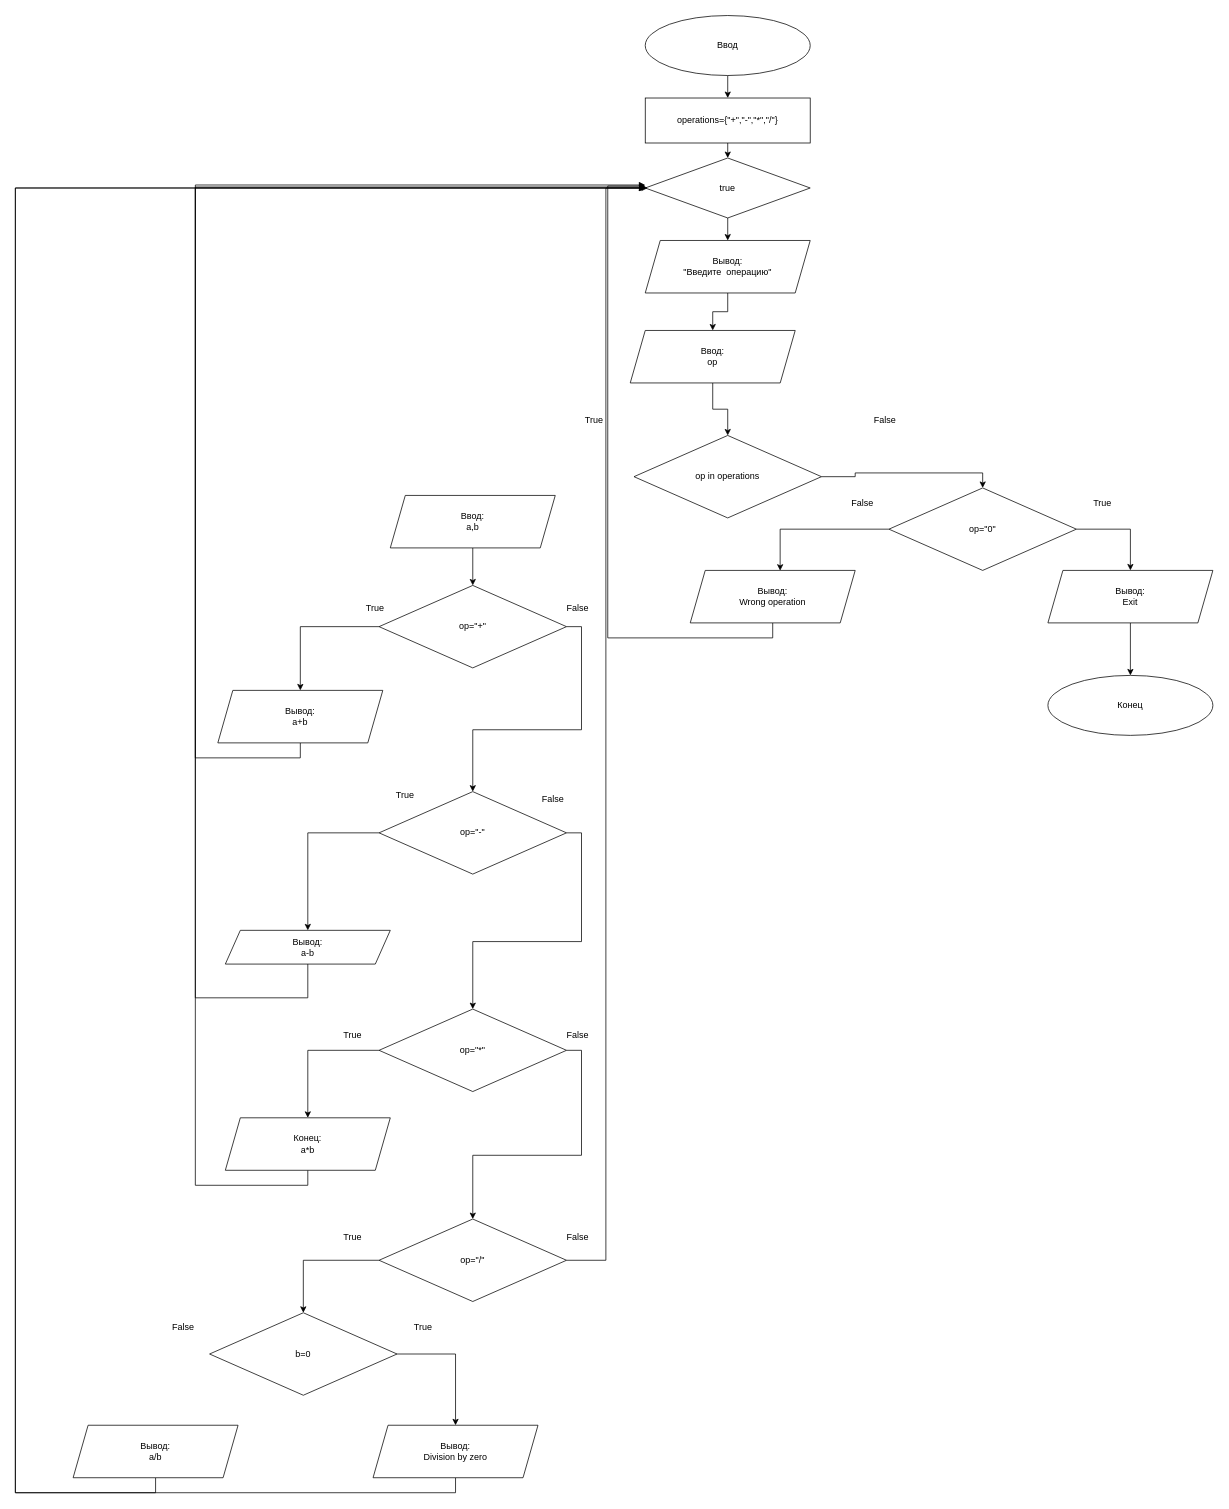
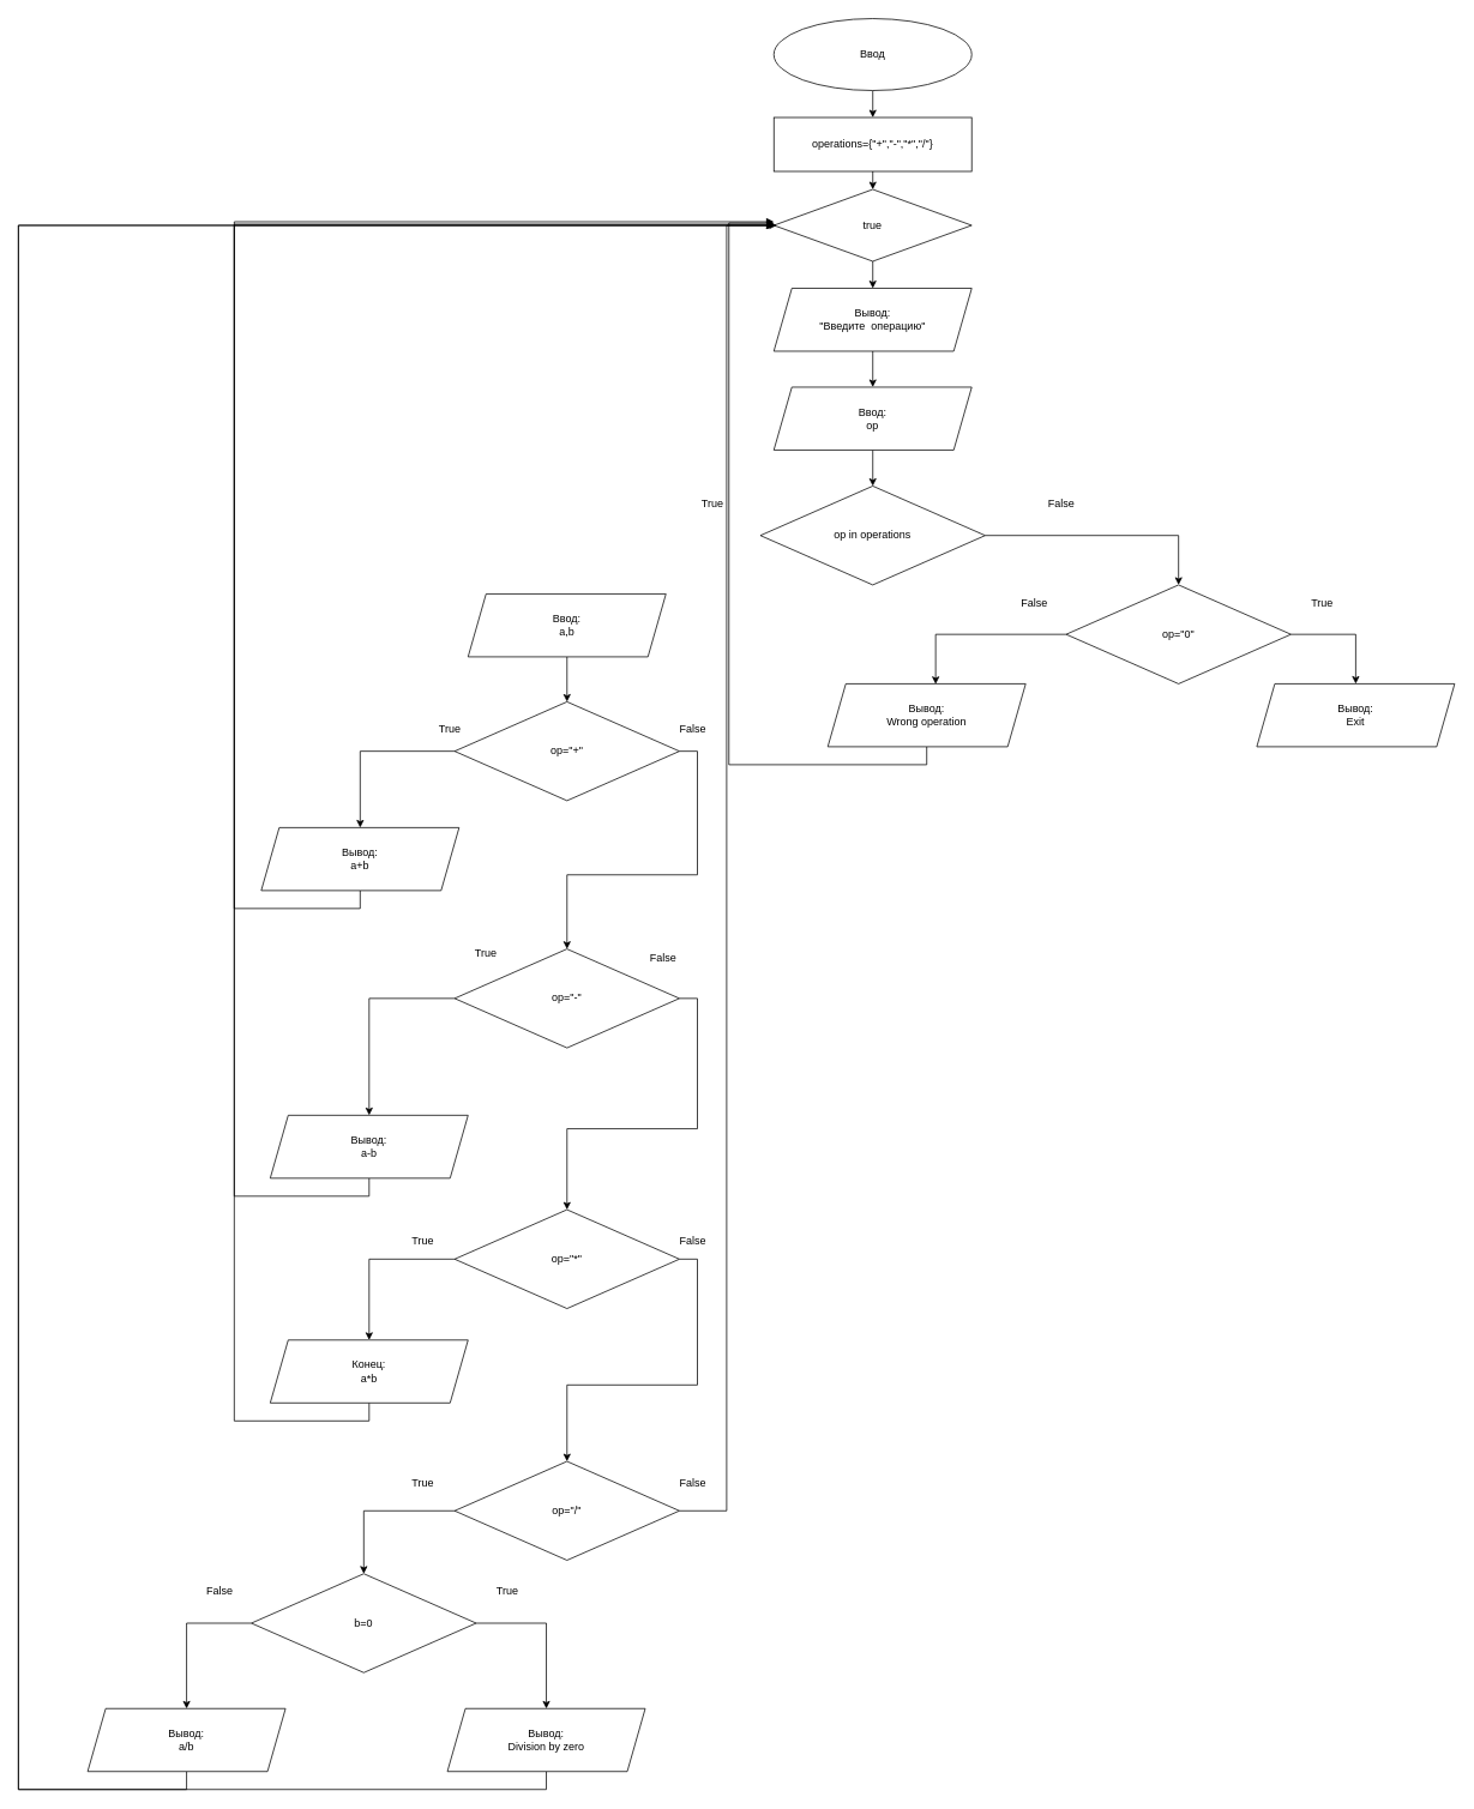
- <mxCell id="11" value="Ввод:&lt;br&gt;op" style="shape=parallelogram;perimeter=parallelogramPerimeter;whiteSpace=wrap;html=1;fixedSize=1;" vertex="1" parent="1"><mxGeometry x="840" y="440" width="220" height="70" as="geometry" /></mxCell>
+ <mxCell id="11" value="Ввод:&lt;br&gt;op" style="shape=parallelogram;perimeter=parallelogramPerimeter;whiteSpace=wrap;html=1;fixedSize=1;" vertex="1" parent="1"><mxGeometry x="860" y="430" width="220" height="70" as="geometry" /></mxCell>
- <mxCell id="13" value="op in operations" style="rhombus;whiteSpace=wrap;html=1;" vertex="1" parent="1"><mxGeometry x="845" y="580" width="250" height="110" as="geometry" /></mxCell>
+ <mxCell id="13" value="op in operations" style="rhombus;whiteSpace=wrap;html=1;" vertex="1" parent="1"><mxGeometry x="845" y="540" width="250" height="110" as="geometry" /></mxCell>
- <mxCell id="60" style="edgeStyle=orthogonalEdgeStyle;rounded=0;orthogonalLoop=1;jettySize=auto;html=1;exitX=0.5;exitY=1;exitDx=0;exitDy=0;entryX=0.5;entryY=0;entryDx=0;entryDy=0;" edge="1" parent="1" source="61" target="62"><mxGeometry relative="1" as="geometry" /></mxCell>
- <mxCell id="62" value="Конец" style="ellipse;whiteSpace=wrap;html=1;" vertex="1" parent="1"><mxGeometry x="1397" y="900" width="220" height="80" as="geometry" /></mxCell>
- <mxCell id="31" value="Вывод:&lt;br&gt;a-b" style="shape=parallelogram;perimeter=parallelogramPerimeter;whiteSpace=wrap;html=1;fixedSize=1;" vertex="1" parent="1"><mxGeometry x="300" y="1240" width="220" height="45" as="geometry" /></mxCell>
+ <mxCell id="31" value="Вывод:&lt;br&gt;a-b" style="shape=parallelogram;perimeter=parallelogramPerimeter;whiteSpace=wrap;html=1;fixedSize=1;" vertex="1" parent="1"><mxGeometry x="300" y="1240" width="220" height="70" as="geometry" /></mxCell>
+ <mxCell id="47" style="edgeStyle=orthogonalEdgeStyle;rounded=0;orthogonalLoop=1;jettySize=auto;html=1;exitX=0;exitY=0.5;exitDx=0;exitDy=0;entryX=0.5;entryY=0;entryDx=0;entryDy=0;" edge="1" parent="1" source="48" target="45"><mxGeometry relative="1" as="geometry" /></mxCell>
